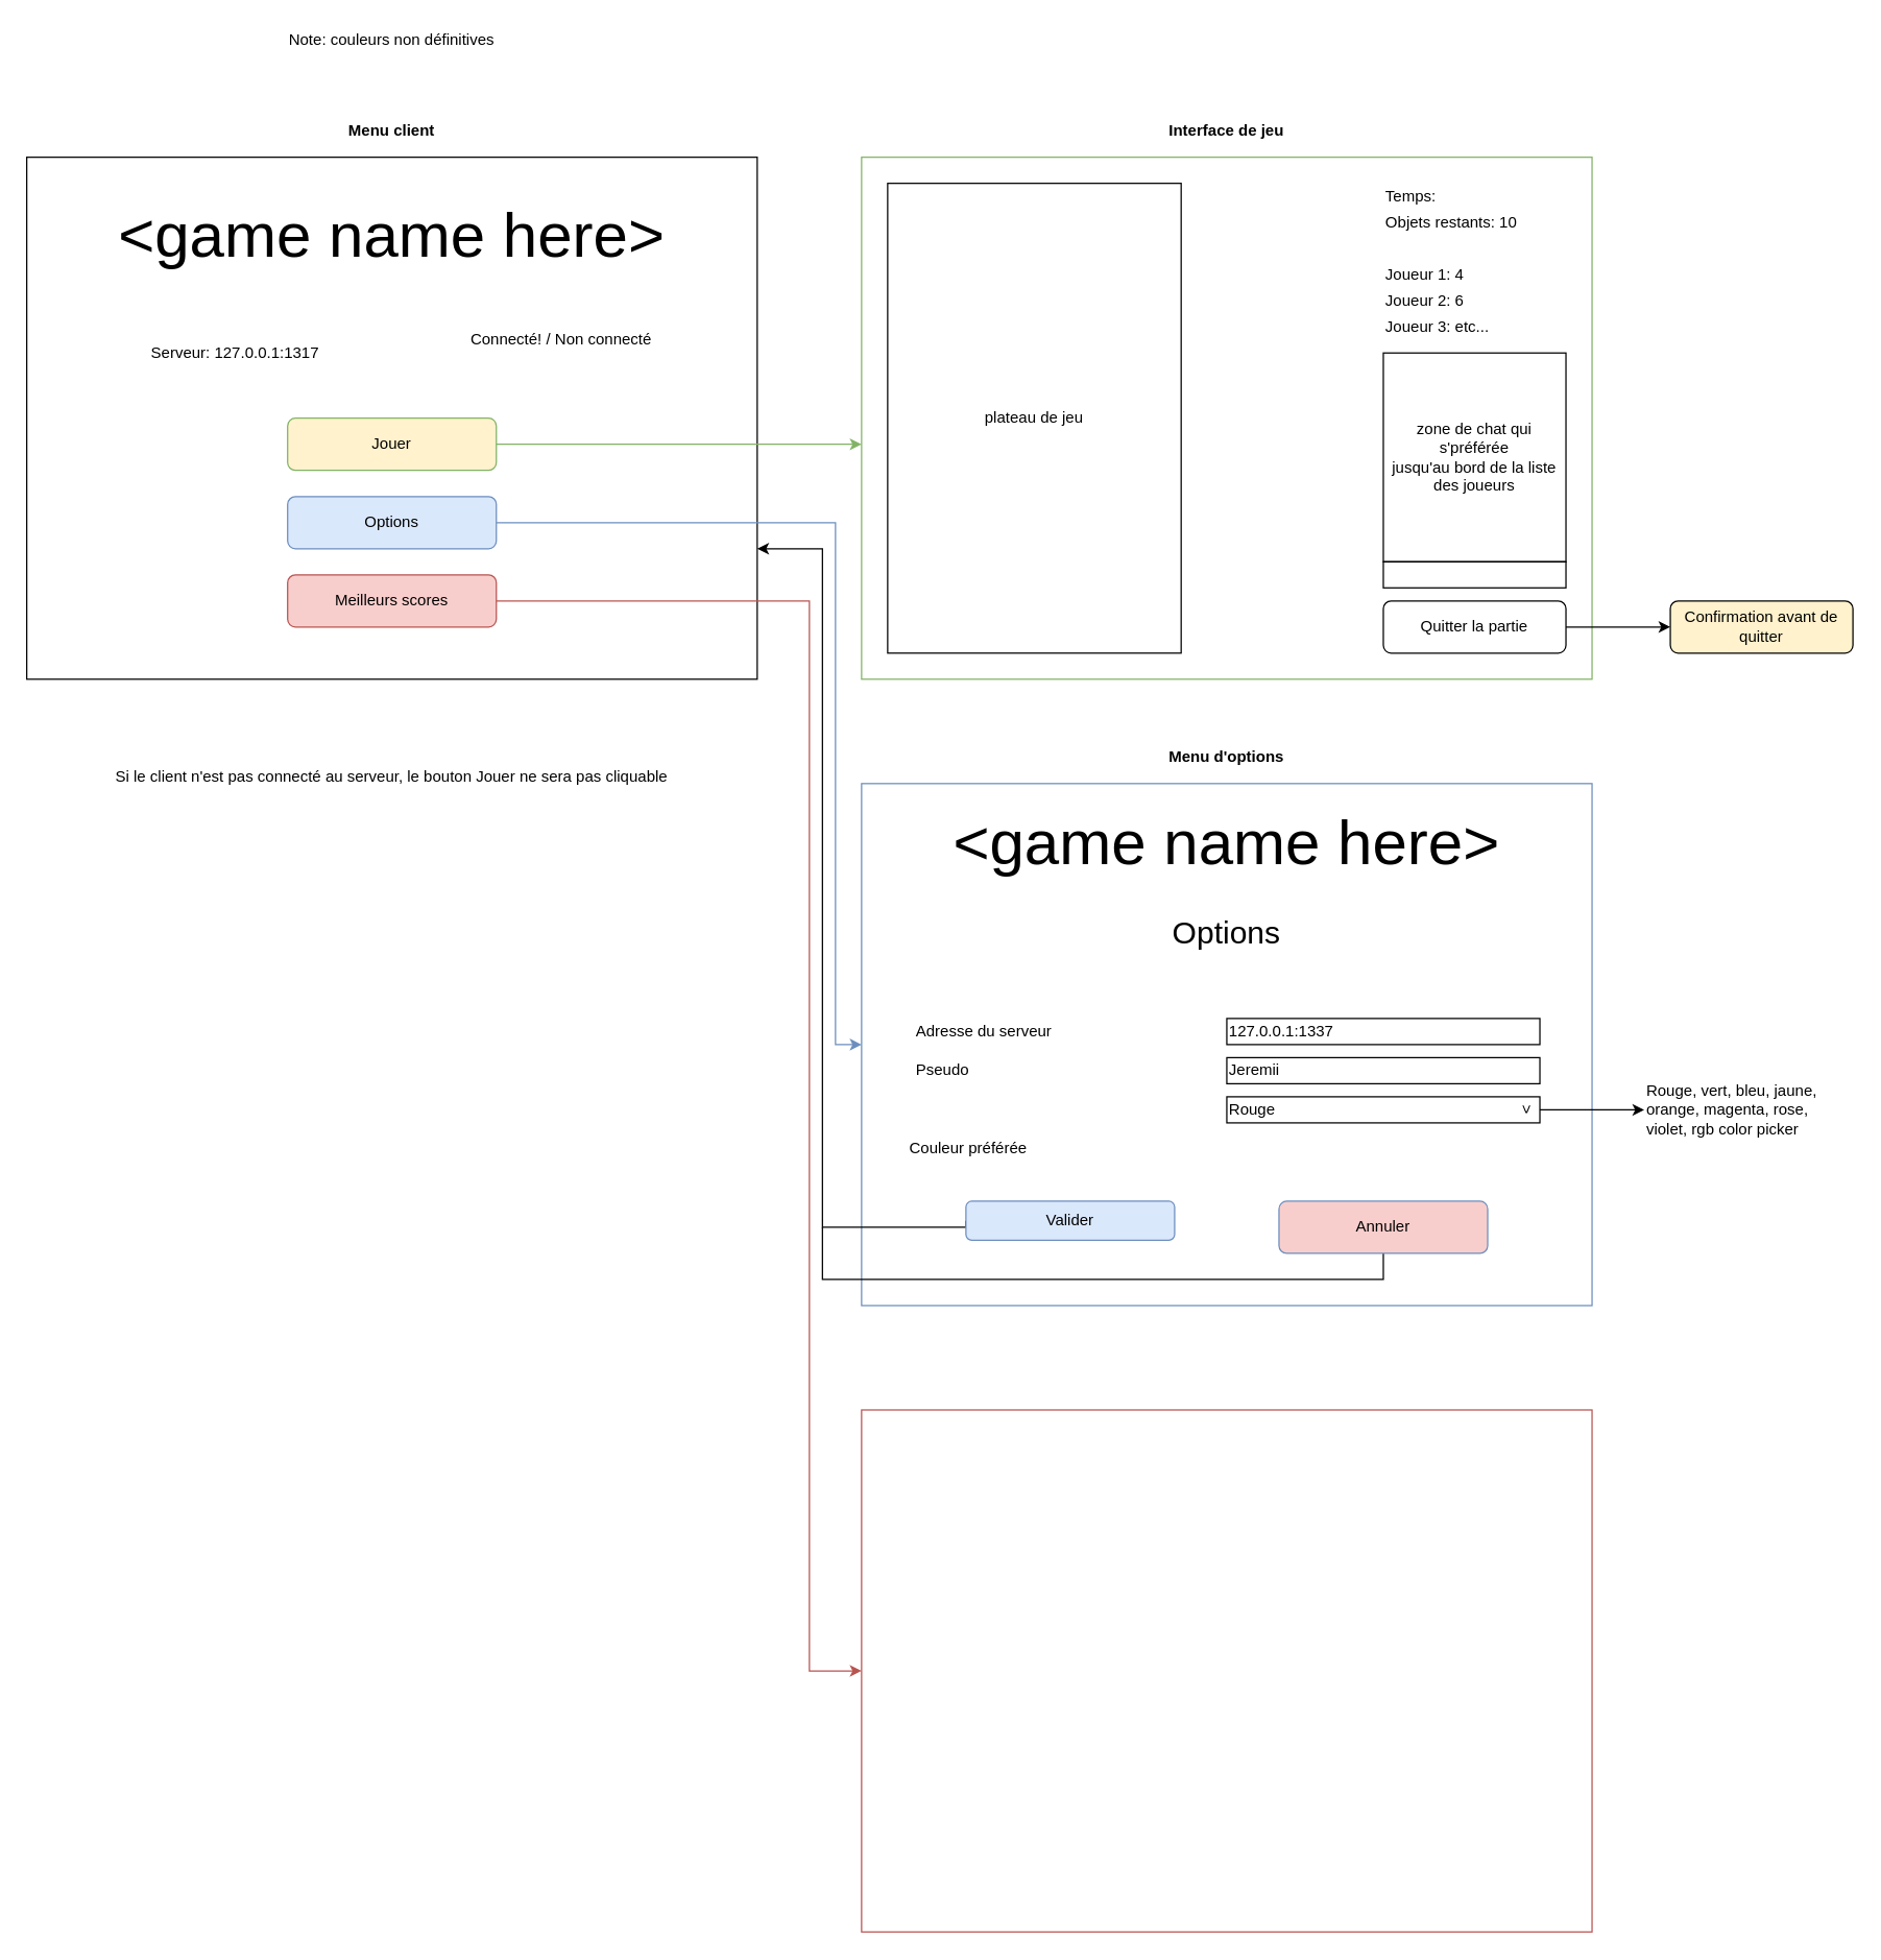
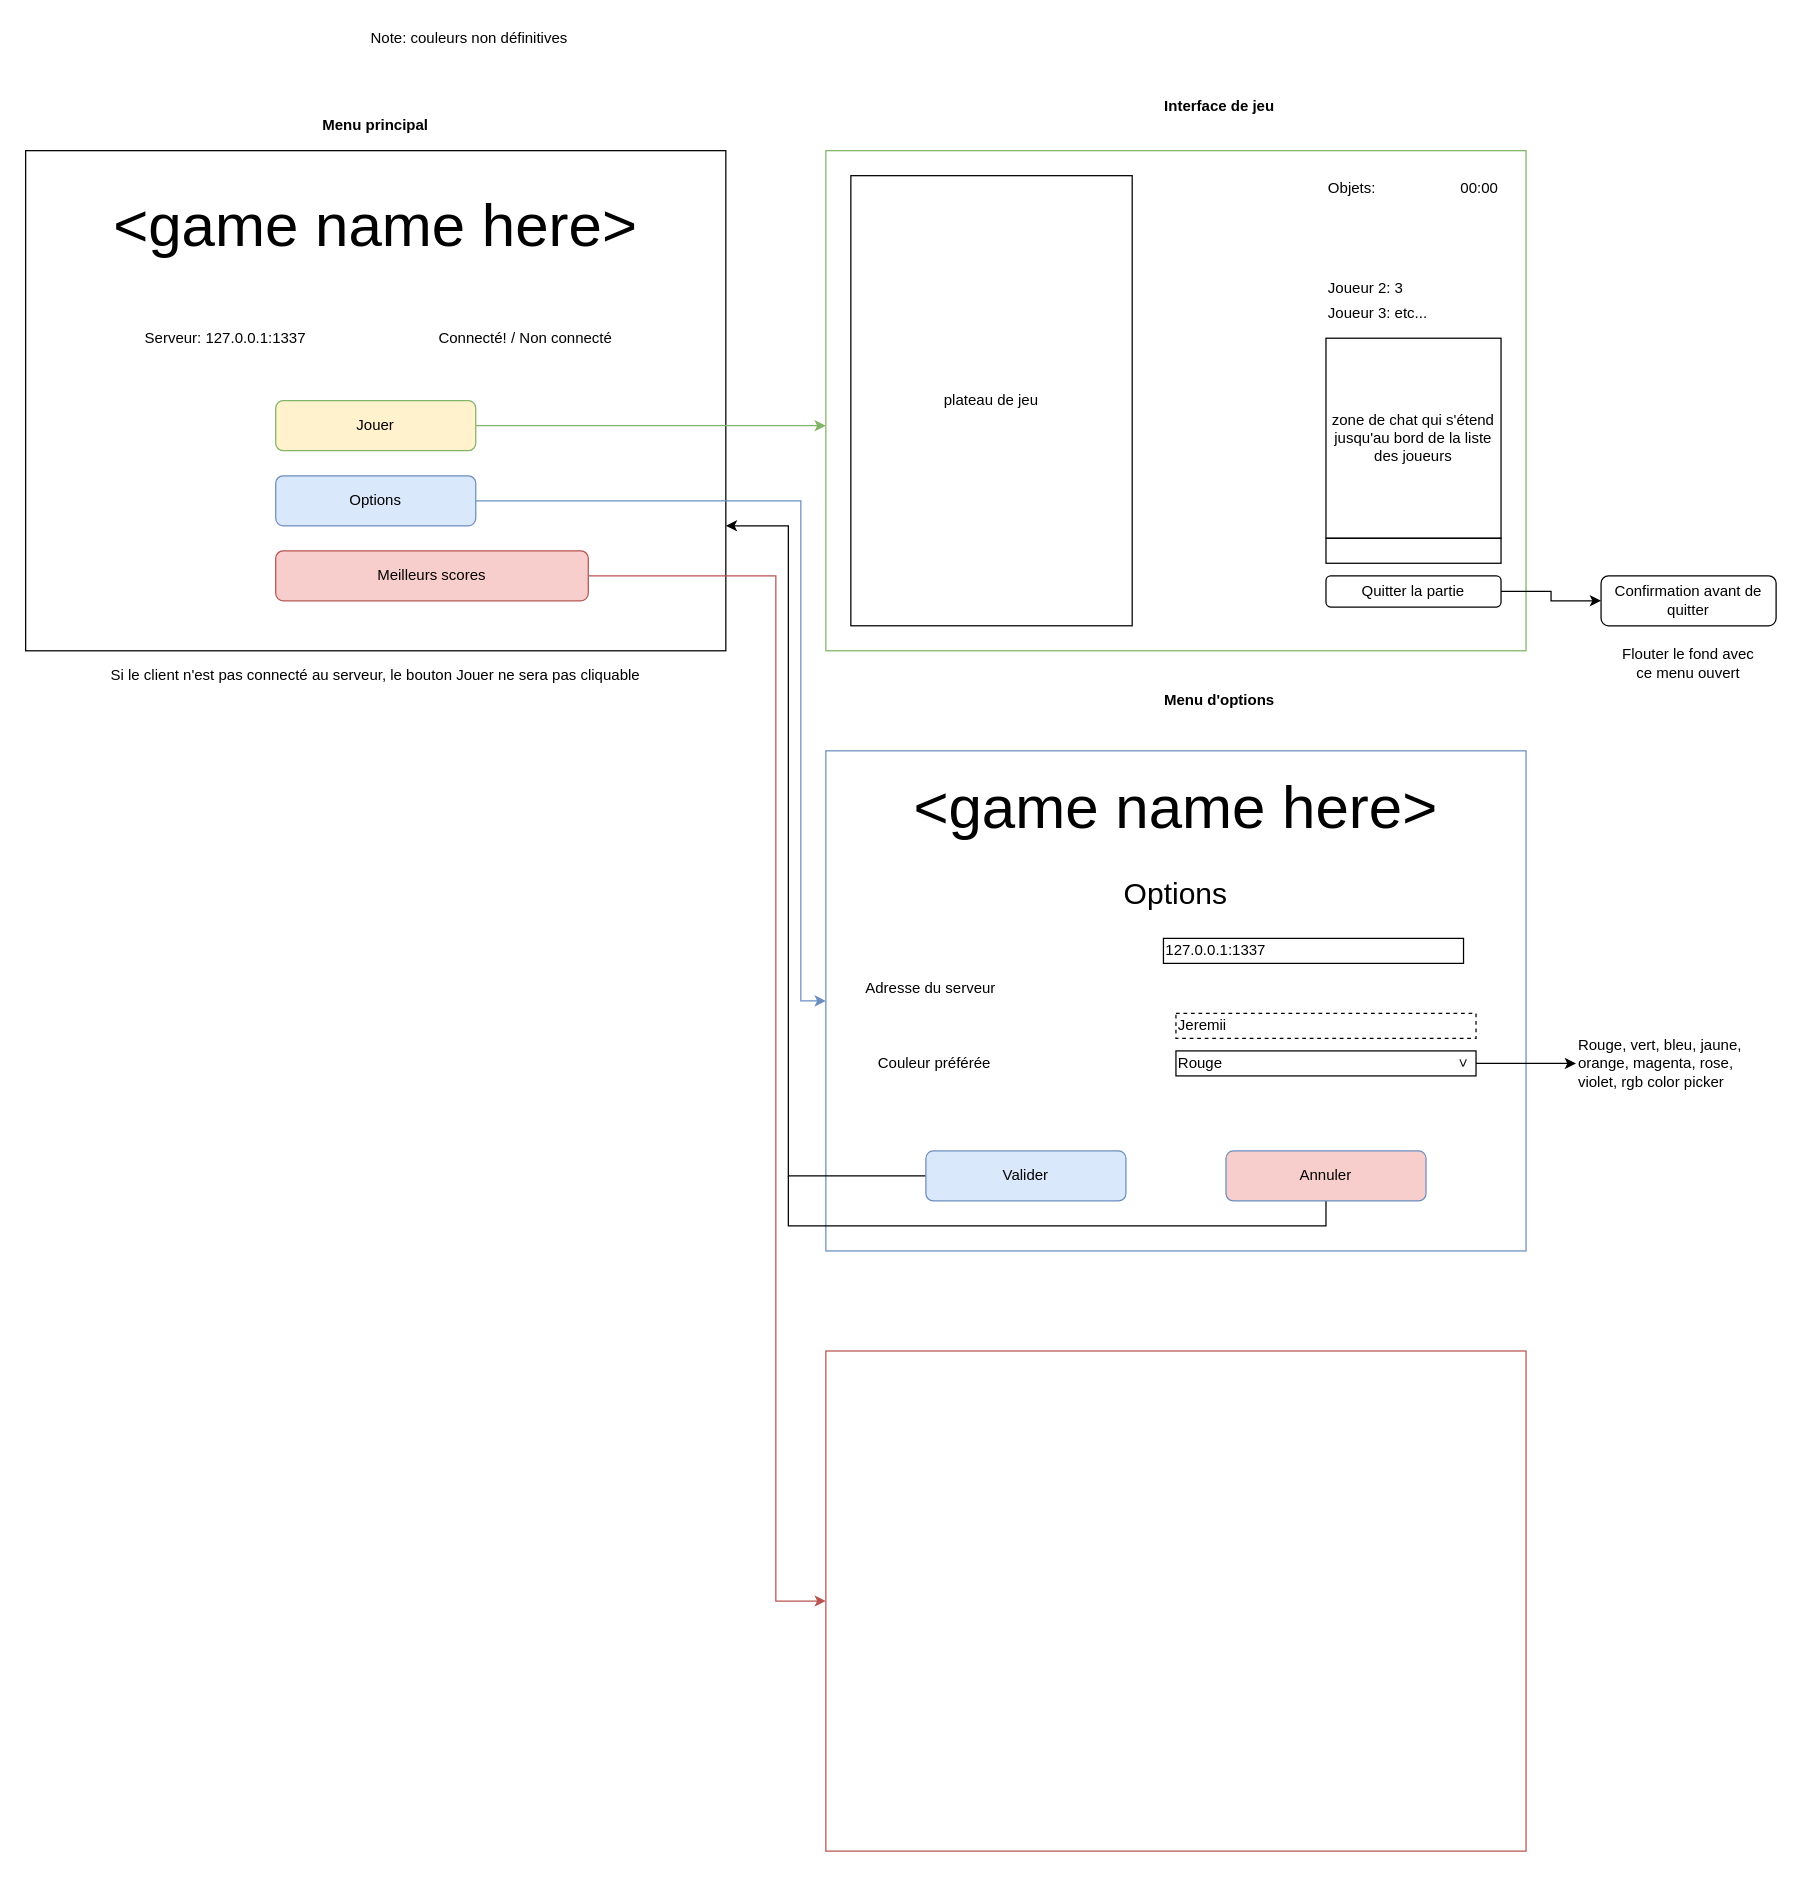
- <mxCell id="30" value="Note: couleurs non définitives" style="text;html=1;strokeColor=none;fillColor=none;align=center;verticalAlign=middle;whiteSpace=wrap;rounded=0;fontSize=12;" vertex="1" parent="1"><mxGeometry x="30" y="20" width="540" height="20" as="geometry" /></mxCell>
+ <mxCell id="30" value="Note: couleurs non définitives" style="text;html=1;strokeColor=none;fillColor=none;align=center;verticalAlign=middle;whiteSpace=wrap;rounded=0;fontSize=12;" vertex="1" parent="1"><mxGeometry x="105" y="20" width="540" height="20" as="geometry" /></mxCell>
- <mxCell id="21" value="Menu client" style="text;html=1;strokeColor=none;fillColor=none;align=center;verticalAlign=middle;whiteSpace=wrap;rounded=0;fontSize=12;fontStyle=1" vertex="1" parent="1"><mxGeometry x="30" y="90" width="540" height="20" as="geometry" /></mxCell>
+ <mxCell id="21" value="Menu principal" style="text;html=1;strokeColor=none;fillColor=none;align=center;verticalAlign=middle;whiteSpace=wrap;rounded=0;fontSize=12;fontStyle=1" vertex="1" parent="1"><mxGeometry x="30" y="90" width="540" height="20" as="geometry" /></mxCell>
- <mxCell id="22" value="Interface de jeu" style="text;html=1;strokeColor=none;fillColor=none;align=center;verticalAlign=middle;whiteSpace=wrap;rounded=0;fontSize=12;fontStyle=1" vertex="1" parent="1"><mxGeometry x="670" y="90" width="540" height="20" as="geometry" /></mxCell>
+ <mxCell id="22" value="Interface de jeu" style="text;html=1;strokeColor=none;fillColor=none;align=center;verticalAlign=middle;whiteSpace=wrap;rounded=0;fontSize=12;fontStyle=1" vertex="1" parent="1"><mxGeometry x="705" y="75" width="540" height="20" as="geometry" /></mxCell>
- <mxCell id="14" value="Temps:" style="text;html=1;strokeColor=none;fillColor=none;align=left;verticalAlign=middle;whiteSpace=wrap;rounded=0;fontSize=12;" vertex="1" parent="1"><mxGeometry x="1060" y="140" width="60" height="20" as="geometry" /></mxCell>
+ <mxCell id="14" value="Objets:" style="text;html=1;strokeColor=none;fillColor=none;align=left;verticalAlign=middle;whiteSpace=wrap;rounded=0;fontSize=12;" vertex="1" parent="1"><mxGeometry x="1060" y="140" width="60" height="20" as="geometry" /></mxCell>
+ <mxCell id="15" value="00:00" style="text;html=1;strokeColor=none;fillColor=none;align=right;verticalAlign=middle;whiteSpace=wrap;rounded=0;fontSize=12;" vertex="1" parent="1"><mxGeometry x="1140" y="140" width="60" height="20" as="geometry" /></mxCell>
- <mxCell id="16" value="Objets restants: 10" style="text;html=1;strokeColor=none;fillColor=none;align=left;verticalAlign=middle;whiteSpace=wrap;rounded=0;fontSize=12;" vertex="1" parent="1"><mxGeometry x="1060" y="160" width="140" height="20" as="geometry" /></mxCell>
- <mxCell id="17" value="Joueur 1: 4" style="text;html=1;strokeColor=none;fillColor=none;align=left;verticalAlign=middle;whiteSpace=wrap;rounded=0;fontSize=12;" vertex="1" parent="1"><mxGeometry x="1060" y="200" width="140" height="20" as="geometry" /></mxCell>
- <mxCell id="18" value="Joueur 2: 6" style="text;html=1;strokeColor=none;fillColor=none;align=left;verticalAlign=middle;whiteSpace=wrap;rounded=0;fontSize=12;" vertex="1" parent="1"><mxGeometry x="1060" y="220" width="140" height="20" as="geometry" /></mxCell>
+ <mxCell id="18" value="Joueur 2: 3" style="text;html=1;strokeColor=none;fillColor=none;align=left;verticalAlign=middle;whiteSpace=wrap;rounded=0;fontSize=12;" vertex="1" parent="1"><mxGeometry x="1060" y="220" width="140" height="20" as="geometry" /></mxCell>
- <mxCell id="12" value="Connecté! / Non connecté" style="text;html=1;strokeColor=none;fillColor=none;align=center;verticalAlign=middle;whiteSpace=wrap;rounded=0;" vertex="1" parent="1"><mxGeometry x="350" y="250" width="160" height="20" as="geometry" /></mxCell>
+ <mxCell id="12" value="Connecté! / Non connecté" style="text;html=1;strokeColor=none;fillColor=none;align=center;verticalAlign=middle;whiteSpace=wrap;rounded=0;" vertex="1" parent="1"><mxGeometry x="340" y="260" width="160" height="20" as="geometry" /></mxCell>
- <mxCell id="10" value="Serveur: 127.0.0.1:1317" style="text;html=1;strokeColor=none;fillColor=none;align=center;verticalAlign=middle;whiteSpace=wrap;rounded=0;" vertex="1" parent="1"><mxGeometry x="100" y="260" width="160" height="20" as="geometry" /></mxCell>
+ <mxCell id="10" value="Serveur: 127.0.0.1:1337" style="text;html=1;strokeColor=none;fillColor=none;align=center;verticalAlign=middle;whiteSpace=wrap;rounded=0;" vertex="1" parent="1"><mxGeometry x="100" y="260" width="160" height="20" as="geometry" /></mxCell>
- <mxCell id="27" value="zone de chat qui s'préférée&lt;br&gt;jusqu'au bord de la liste&lt;br&gt;des joueurs" style="rounded=0;whiteSpace=wrap;html=1;fillColor=none;fontSize=12;align=center;" vertex="1" parent="1"><mxGeometry x="1060" y="270" width="140" height="160" as="geometry" /></mxCell>
+ <mxCell id="27" value="zone de chat qui s'étend&lt;br&gt;jusqu'au bord de la liste&lt;br&gt;des joueurs" style="rounded=0;whiteSpace=wrap;html=1;fillColor=none;fontSize=12;align=center;" vertex="1" parent="1"><mxGeometry x="1060" y="270" width="140" height="160" as="geometry" /></mxCell>
- <mxCell id="5" value="Meilleurs scores" style="rounded=1;whiteSpace=wrap;html=1;fillColor=#f8cecc;strokeColor=#b85450;" vertex="1" parent="1"><mxGeometry x="220" y="440" width="160" height="40" as="geometry" /></mxCell>
+ <mxCell id="5" value="Meilleurs scores" style="rounded=1;whiteSpace=wrap;html=1;fillColor=#f8cecc;strokeColor=#b85450;" vertex="1" parent="1"><mxGeometry x="220" y="440" width="250" height="40" as="geometry" /></mxCell>
- <mxCell id="24" value="Quitter la partie" style="rounded=1;whiteSpace=wrap;html=1;" vertex="1" parent="1"><mxGeometry x="1060" y="460" width="140" height="40" as="geometry" /></mxCell>
+ <mxCell id="24" value="Quitter la partie" style="rounded=1;whiteSpace=wrap;html=1;" vertex="1" parent="1"><mxGeometry x="1060" y="460" width="140" height="25" as="geometry" /></mxCell>
- <mxCell id="25" value="Confirmation avant de quitter" style="rounded=1;whiteSpace=wrap;html=1;fillColor=#fff2cc;" vertex="1" parent="1"><mxGeometry x="1280" y="460" width="140" height="40" as="geometry" /></mxCell>
+ <mxCell id="25" value="Confirmation avant de quitter" style="rounded=1;whiteSpace=wrap;html=1;" vertex="1" parent="1"><mxGeometry x="1280" y="460" width="140" height="40" as="geometry" /></mxCell>
+ <mxCell id="28" value="Flouter le fond avec ce menu ouvert" style="text;html=1;strokeColor=none;fillColor=none;align=center;verticalAlign=middle;whiteSpace=wrap;rounded=0;fontSize=12;" vertex="1" parent="1"><mxGeometry x="1290" y="510" width="120" height="40" as="geometry" /></mxCell>
- <mxCell id="32" value="Menu d'options" style="text;html=1;strokeColor=none;fillColor=none;align=center;verticalAlign=middle;whiteSpace=wrap;rounded=0;fontSize=12;fontStyle=1" vertex="1" parent="1"><mxGeometry x="670" y="570" width="540" height="20" as="geometry" /></mxCell>
+ <mxCell id="32" value="Menu d'options" style="text;html=1;strokeColor=none;fillColor=none;align=center;verticalAlign=middle;whiteSpace=wrap;rounded=0;fontSize=12;fontStyle=1" vertex="1" parent="1"><mxGeometry x="705" y="550" width="540" height="20" as="geometry" /></mxCell>
- <mxCell id="20" value="Si le client n'est pas connecté au serveur, le bouton Jouer ne sera pas cliquable" style="text;html=1;strokeColor=none;fillColor=none;align=center;verticalAlign=middle;whiteSpace=wrap;rounded=0;fontSize=12;" vertex="1" parent="1"><mxGeometry x="30" y="585" width="540" height="20" as="geometry" /></mxCell>
+ <mxCell id="20" value="Si le client n'est pas connecté au serveur, le bouton Jouer ne sera pas cliquable" style="text;html=1;strokeColor=none;fillColor=none;align=center;verticalAlign=middle;whiteSpace=wrap;rounded=0;fontSize=12;" vertex="1" parent="1"><mxGeometry x="30" y="530" width="540" height="20" as="geometry" /></mxCell>
- <mxCell id="36" value="Adresse du serveur" style="text;html=1;strokeColor=none;fillColor=none;align=left;verticalAlign=middle;whiteSpace=wrap;rounded=0;fontSize=12;" vertex="1" parent="1"><mxGeometry x="700" y="780" width="240" height="20" as="geometry" /></mxCell>
+ <mxCell id="36" value="Adresse du serveur" style="text;html=1;strokeColor=none;fillColor=none;align=left;verticalAlign=middle;whiteSpace=wrap;rounded=0;fontSize=12;" vertex="1" parent="1"><mxGeometry x="690" y="780" width="240" height="20" as="geometry" /></mxCell>
- <mxCell id="35" value="127.0.0.1:1337" style="rounded=0;whiteSpace=wrap;html=1;fillColor=none;fontSize=12;align=left;" vertex="1" parent="1"><mxGeometry x="940" y="780" width="240" height="20" as="geometry" /></mxCell>
+ <mxCell id="35" value="127.0.0.1:1337" style="rounded=0;whiteSpace=wrap;html=1;fillColor=none;fontSize=12;align=left;" vertex="1" parent="1"><mxGeometry x="930" y="750" width="240" height="20" as="geometry" /></mxCell>
- <mxCell id="37" value="Pseudo" style="text;html=1;strokeColor=none;fillColor=none;align=left;verticalAlign=middle;whiteSpace=wrap;rounded=0;fontSize=12;" vertex="1" parent="1"><mxGeometry x="700" y="810" width="240" height="20" as="geometry" /></mxCell>
- <mxCell id="38" value="Jeremii" style="rounded=0;whiteSpace=wrap;html=1;fillColor=none;fontSize=12;align=left;" vertex="1" parent="1"><mxGeometry x="940" y="810" width="240" height="20" as="geometry" /></mxCell>
+ <mxCell id="38" value="Jeremii" style="rounded=0;whiteSpace=wrap;html=1;fillColor=none;fontSize=12;align=left;dashed=1;" vertex="1" parent="1"><mxGeometry x="940" y="810" width="240" height="20" as="geometry" /></mxCell>
- <mxCell id="41" value="Couleur préférée" style="text;html=1;strokeColor=none;fillColor=none;align=left;verticalAlign=middle;whiteSpace=wrap;rounded=0;fontSize=12;" vertex="1" parent="1"><mxGeometry x="695" y="870" width="240" height="20" as="geometry" /></mxCell>
+ <mxCell id="41" value="Couleur préférée" style="text;html=1;strokeColor=none;fillColor=none;align=left;verticalAlign=middle;whiteSpace=wrap;rounded=0;fontSize=12;" vertex="1" parent="1"><mxGeometry x="700" y="840" width="240" height="20" as="geometry" /></mxCell>
- <mxCell id="45" value="Valider" style="rounded=1;whiteSpace=wrap;html=1;fillColor=#dae8fc;strokeColor=#6c8ebf;" vertex="1" parent="1"><mxGeometry x="740" y="920" width="160" height="30" as="geometry" /></mxCell>
+ <mxCell id="45" value="Valider" style="rounded=1;whiteSpace=wrap;html=1;fillColor=#dae8fc;strokeColor=#6c8ebf;" vertex="1" parent="1"><mxGeometry x="740" y="920" width="160" height="40" as="geometry" /></mxCell>
